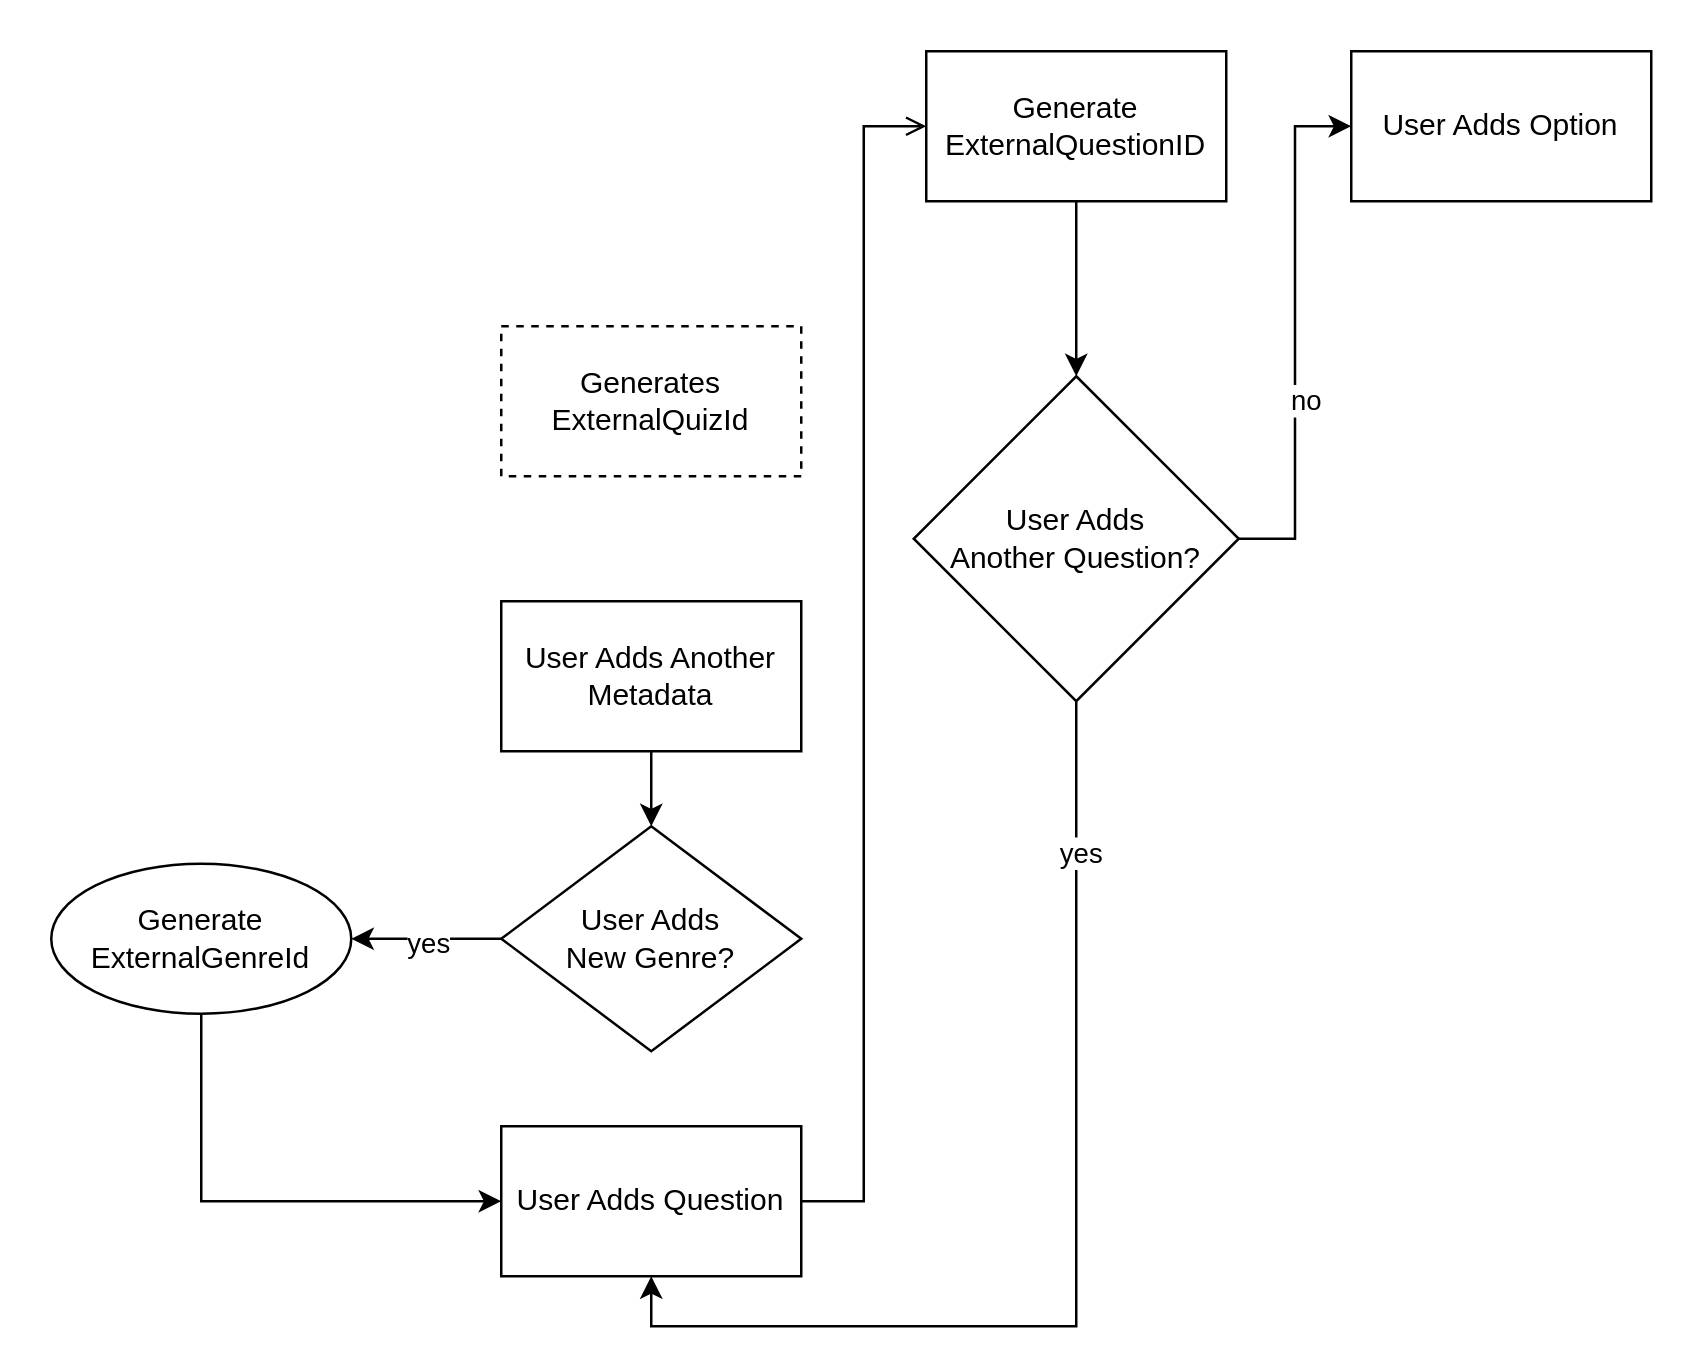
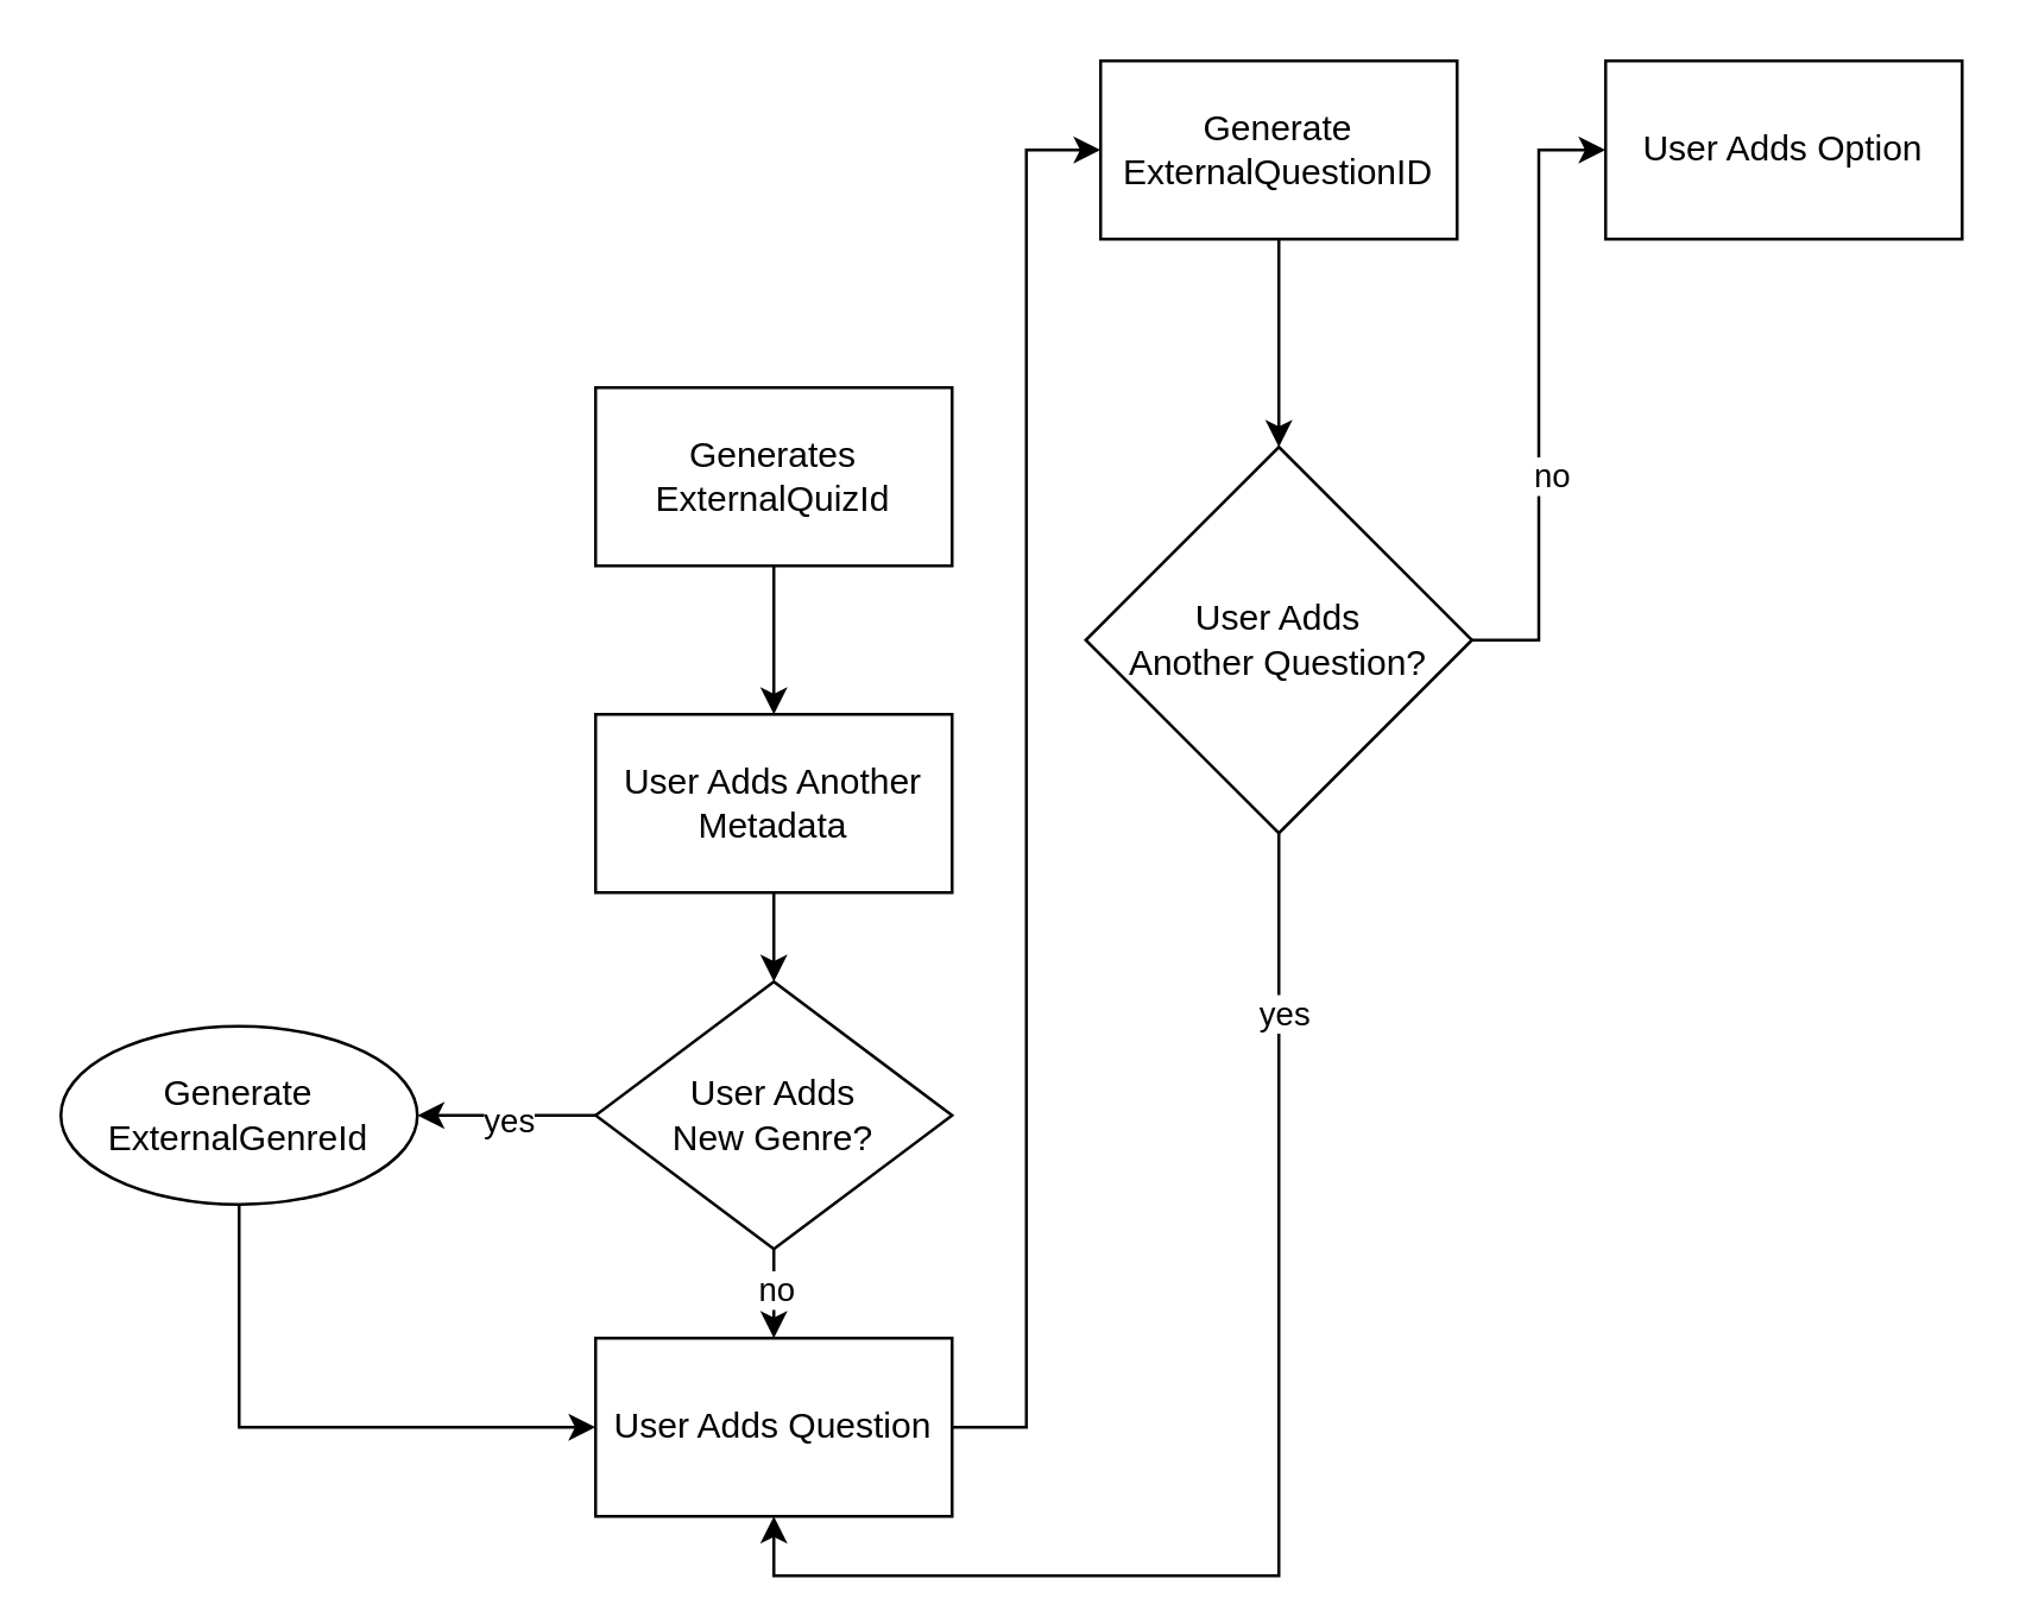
- <mxCell id="13" value="" style="edgeStyle=orthogonalEdgeStyle;rounded=0;orthogonalLoop=1;jettySize=auto;html=1;entryX=0;entryY=0.5;entryDx=0;entryDy=0;endArrow=open;" edge="1" parent="1" source="14" target="16"><mxGeometry relative="1" as="geometry" /></mxCell>
+ <mxCell id="13" value="" style="edgeStyle=orthogonalEdgeStyle;rounded=0;orthogonalLoop=1;jettySize=auto;html=1;entryX=0;entryY=0.5;entryDx=0;entryDy=0;" edge="1" parent="1" source="14" target="16"><mxGeometry relative="1" as="geometry" /></mxCell>
- <mxCell id="3" value="Generates ExternalQuizId" style="rounded=0;whiteSpace=wrap;html=1;dashed=1;" vertex="1" parent="1"><mxGeometry x="200" y="130" width="120" height="60" as="geometry" /></mxCell>
+ <mxCell id="3" value="Generates ExternalQuizId" style="rounded=0;whiteSpace=wrap;html=1;" vertex="1" parent="1"><mxGeometry x="200" y="130" width="120" height="60" as="geometry" /></mxCell>
+ <mxCell id="2" value="" style="edgeStyle=orthogonalEdgeStyle;rounded=0;orthogonalLoop=1;jettySize=auto;html=1;" edge="1" parent="1" source="3" target="5"><mxGeometry relative="1" as="geometry" /></mxCell>
+ <mxCell id="8" style="edgeStyle=orthogonalEdgeStyle;rounded=0;orthogonalLoop=1;jettySize=auto;html=1;exitX=0.5;exitY=1;exitDx=0;exitDy=0;entryX=0.5;entryY=0;entryDx=0;entryDy=0;" edge="1" parent="1" source="10" target="14"><mxGeometry relative="1" as="geometry" /></mxCell>
+ <mxCell id="9" value="no" style="edgeLabel;html=1;align=center;verticalAlign=middle;resizable=0;points=[];" vertex="1" connectable="0" parent="8"><mxGeometry x="-0.156" relative="1" as="geometry"><mxPoint as="offset" /></mxGeometry></mxCell>
